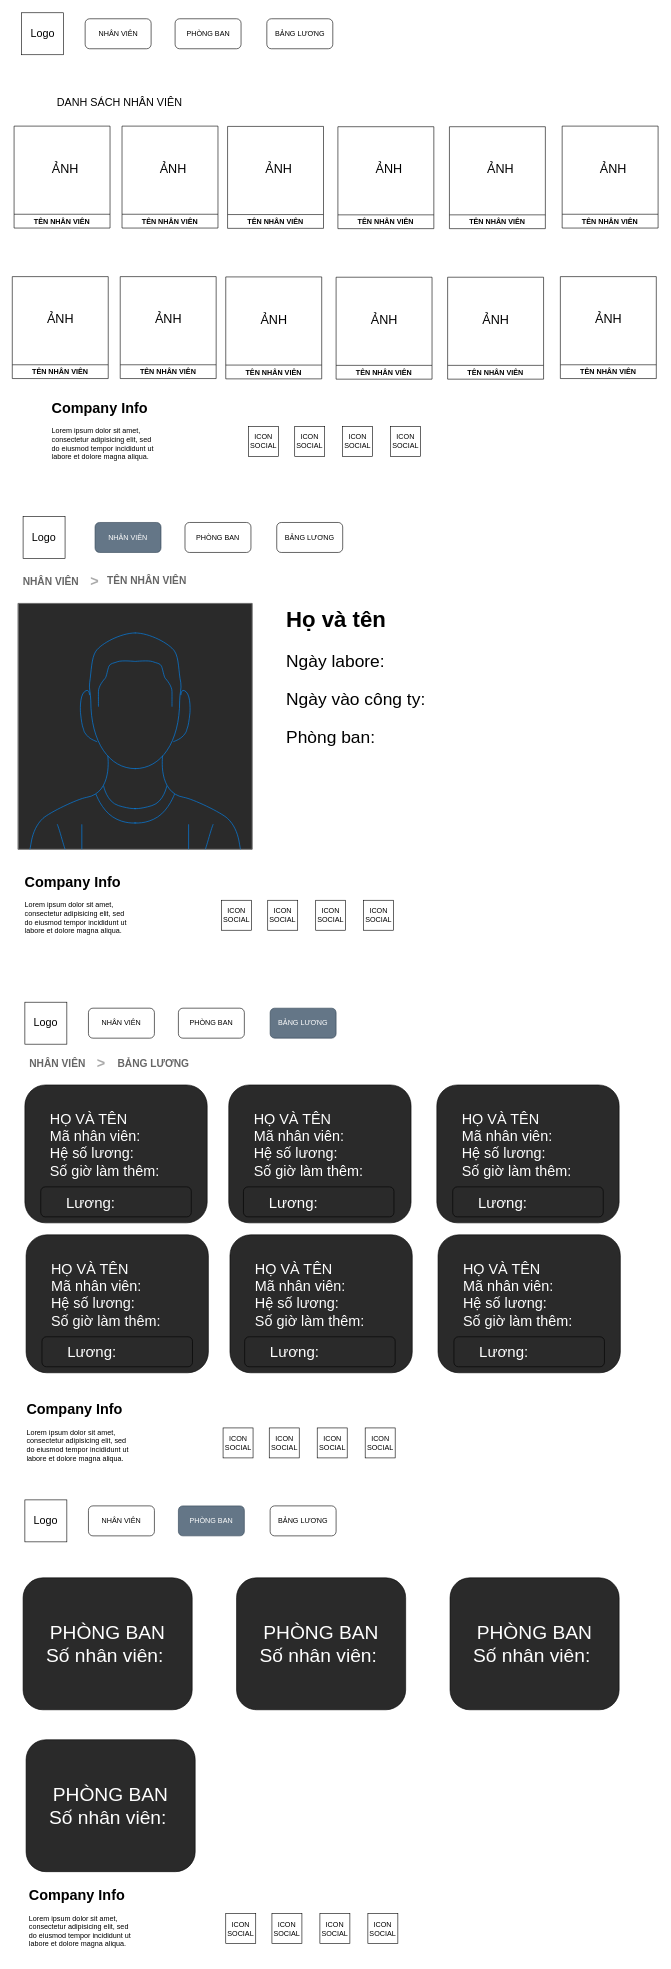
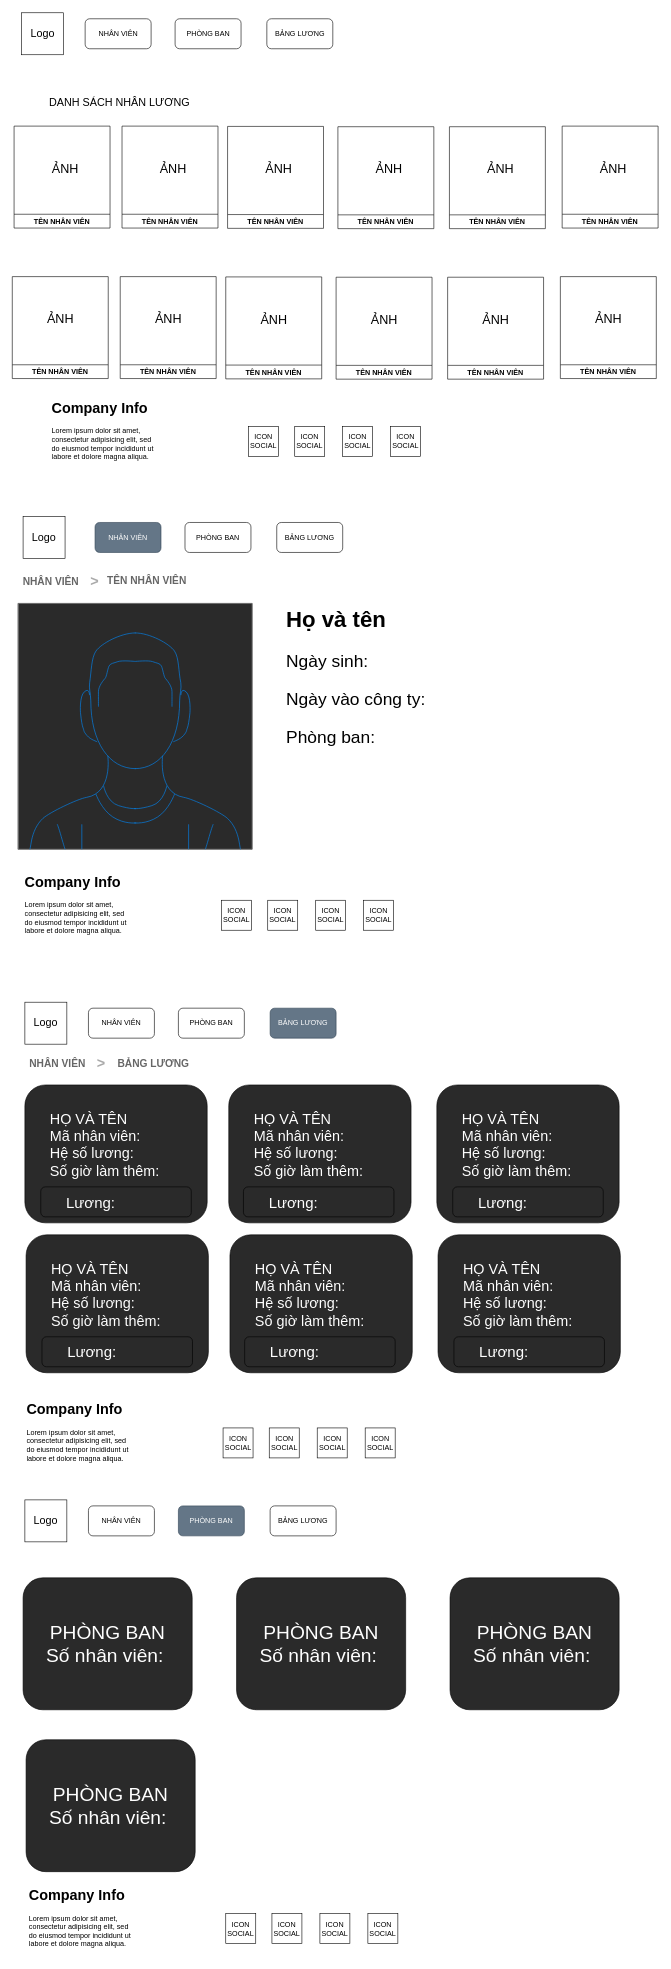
- <mxCell id="6" value="&lt;font style=&quot;font-size: 18px&quot;&gt;DANH SÁCH NHÂN VIÊN&lt;/font&gt;" style="text;html=1;strokeColor=none;fillColor=none;align=center;verticalAlign=middle;whiteSpace=wrap;rounded=0;" parent="1" vertex="1"><mxGeometry x="69" y="160" width="260" height="20" as="geometry" /></mxCell>
+ <mxCell id="6" value="&lt;font style=&quot;font-size: 18px&quot;&gt;DANH SÁCH NHÂN LƯƠNG&lt;/font&gt;" style="text;html=1;strokeColor=none;fillColor=none;align=center;verticalAlign=middle;whiteSpace=wrap;rounded=0;" parent="1" vertex="1"><mxGeometry x="69" y="160" width="260" height="20" as="geometry" /></mxCell>
- <mxCell id="46" value="&lt;h1&gt;&lt;font style=&quot;font-size: 37px&quot;&gt;Họ và tên&lt;/font&gt;&lt;/h1&gt;&lt;p style=&quot;font-size: 29px&quot;&gt;&lt;font style=&quot;font-size: 29px&quot;&gt;Ngày labore:&lt;/font&gt;&lt;/p&gt;&lt;p style=&quot;font-size: 29px&quot;&gt;&lt;font style=&quot;font-size: 29px&quot;&gt;Ngày vào công ty:&lt;/font&gt;&lt;/p&gt;&lt;p style=&quot;font-size: 29px&quot;&gt;&lt;font style=&quot;font-size: 29px&quot;&gt;Phòng ban:&lt;/font&gt;&lt;/p&gt;&lt;p style=&quot;font-size: 29px&quot;&gt;&lt;br&gt;&lt;/p&gt;" style="text;html=1;strokeColor=none;fillColor=none;spacing=5;spacingTop=-20;whiteSpace=wrap;overflow=hidden;rounded=0;" parent="1" vertex="1"><mxGeometry x="472" y="1005" width="327" height="500" as="geometry" /></mxCell>
+ <mxCell id="46" value="&lt;h1&gt;&lt;font style=&quot;font-size: 37px&quot;&gt;Họ và tên&lt;/font&gt;&lt;/h1&gt;&lt;p style=&quot;font-size: 29px&quot;&gt;&lt;font style=&quot;font-size: 29px&quot;&gt;Ngày sinh:&lt;/font&gt;&lt;/p&gt;&lt;p style=&quot;font-size: 29px&quot;&gt;&lt;font style=&quot;font-size: 29px&quot;&gt;Ngày vào công ty:&lt;/font&gt;&lt;/p&gt;&lt;p style=&quot;font-size: 29px&quot;&gt;&lt;font style=&quot;font-size: 29px&quot;&gt;Phòng ban:&lt;/font&gt;&lt;/p&gt;&lt;p style=&quot;font-size: 29px&quot;&gt;&lt;br&gt;&lt;/p&gt;" style="text;html=1;strokeColor=none;fillColor=none;spacing=5;spacingTop=-20;whiteSpace=wrap;overflow=hidden;rounded=0;" parent="1" vertex="1"><mxGeometry x="472" y="1005" width="327" height="500" as="geometry" /></mxCell>
